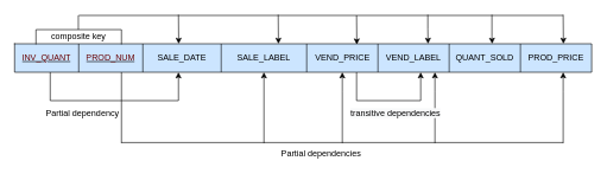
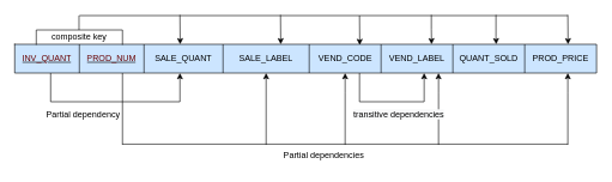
- <mxCell id="6" value="SALE_DATE" style="shape=partialRectangle;html=1;whiteSpace=wrap;connectable=0;overflow=hidden;fillColor=none;top=0;left=0;bottom=0;right=0;pointerEvents=1;" vertex="1" parent="3"><mxGeometry x="180" width="110" height="40" as="geometry"><mxRectangle width="110" height="40" as="alternateBounds" /></mxGeometry></mxCell>
+ <mxCell id="6" value="SALE_QUANT" style="shape=partialRectangle;html=1;whiteSpace=wrap;connectable=0;overflow=hidden;fillColor=none;top=0;left=0;bottom=0;right=0;pointerEvents=1;" vertex="1" parent="3"><mxGeometry x="180" width="110" height="40" as="geometry"><mxRectangle width="110" height="40" as="alternateBounds" /></mxGeometry></mxCell>
- <mxCell id="34" value="VEND_PRICE" style="text;html=1;resizable=0;autosize=1;align=center;verticalAlign=middle;points=[];fillColor=none;strokeColor=none;rounded=0;" vertex="1" parent="1"><mxGeometry x="430" y="66" width="100" height="30" as="geometry" /></mxCell>
+ <mxCell id="34" value="VEND_CODE" style="text;html=1;resizable=0;autosize=1;align=center;verticalAlign=middle;points=[];fillColor=none;strokeColor=none;rounded=0;" vertex="1" parent="1"><mxGeometry x="430" y="66" width="100" height="30" as="geometry" /></mxCell>
